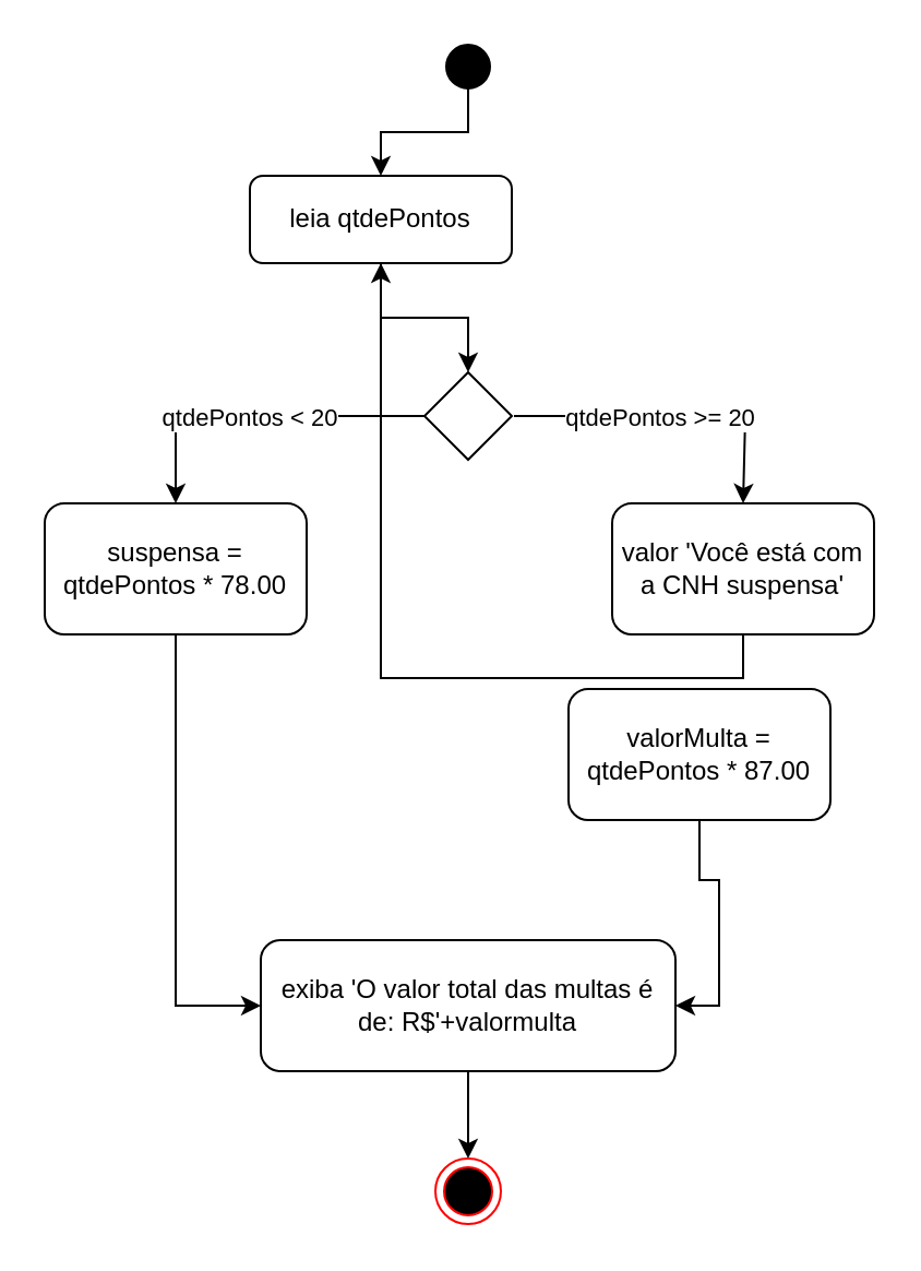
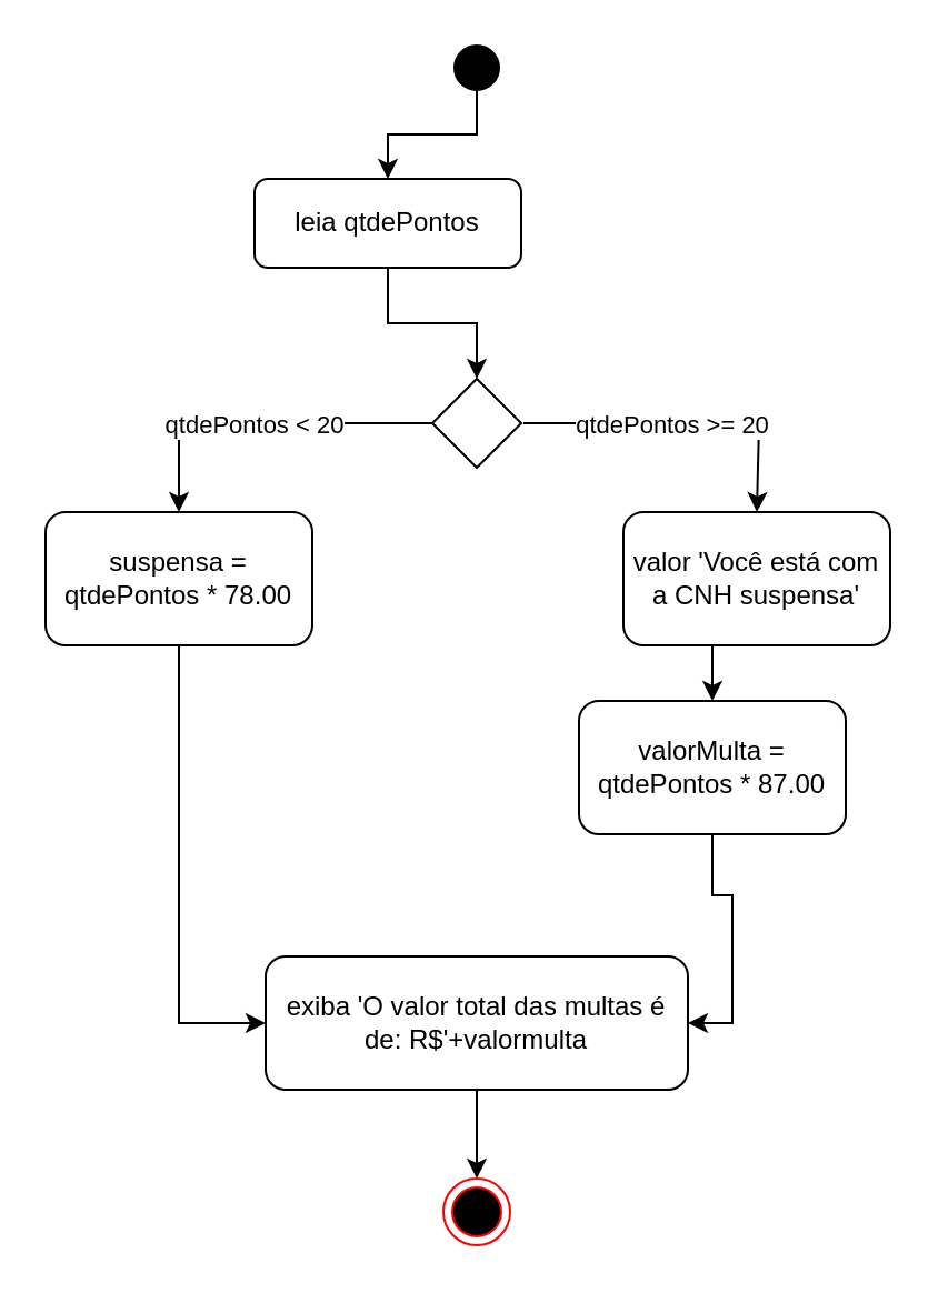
- <mxCell id="11" style="edgeStyle=orthogonalEdgeStyle;rounded=0;orthogonalLoop=1;jettySize=auto;html=1;exitX=0.5;exitY=1;exitDx=0;exitDy=0;" edge="1" parent="1" source="12" target="5"><mxGeometry relative="1" as="geometry" /></mxCell>
+ <mxCell id="11" style="edgeStyle=orthogonalEdgeStyle;rounded=0;orthogonalLoop=1;jettySize=auto;html=1;exitX=0.5;exitY=1;exitDx=0;exitDy=0;entryX=0.5;entryY=0;entryDx=0;entryDy=0;" edge="1" parent="1" source="12" target="16"><mxGeometry relative="1" as="geometry" /></mxCell>
